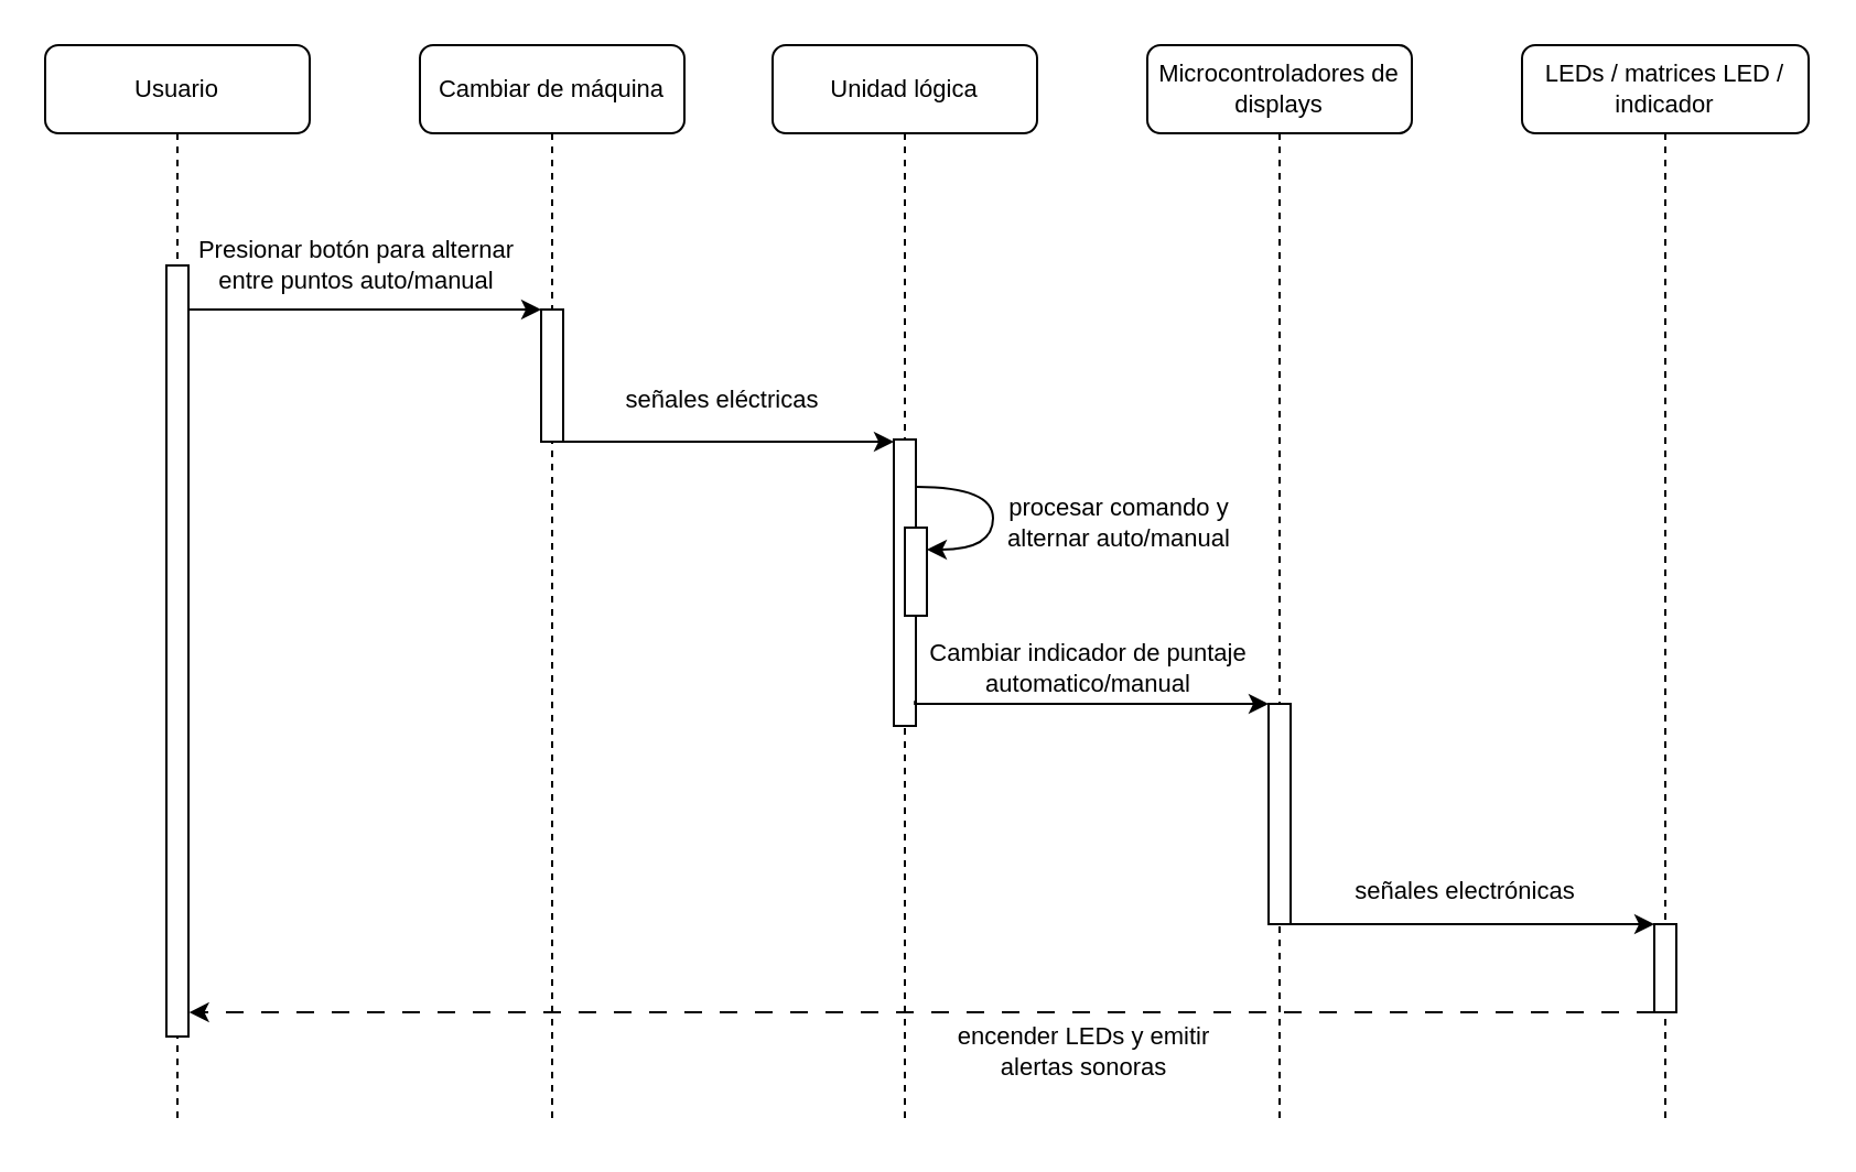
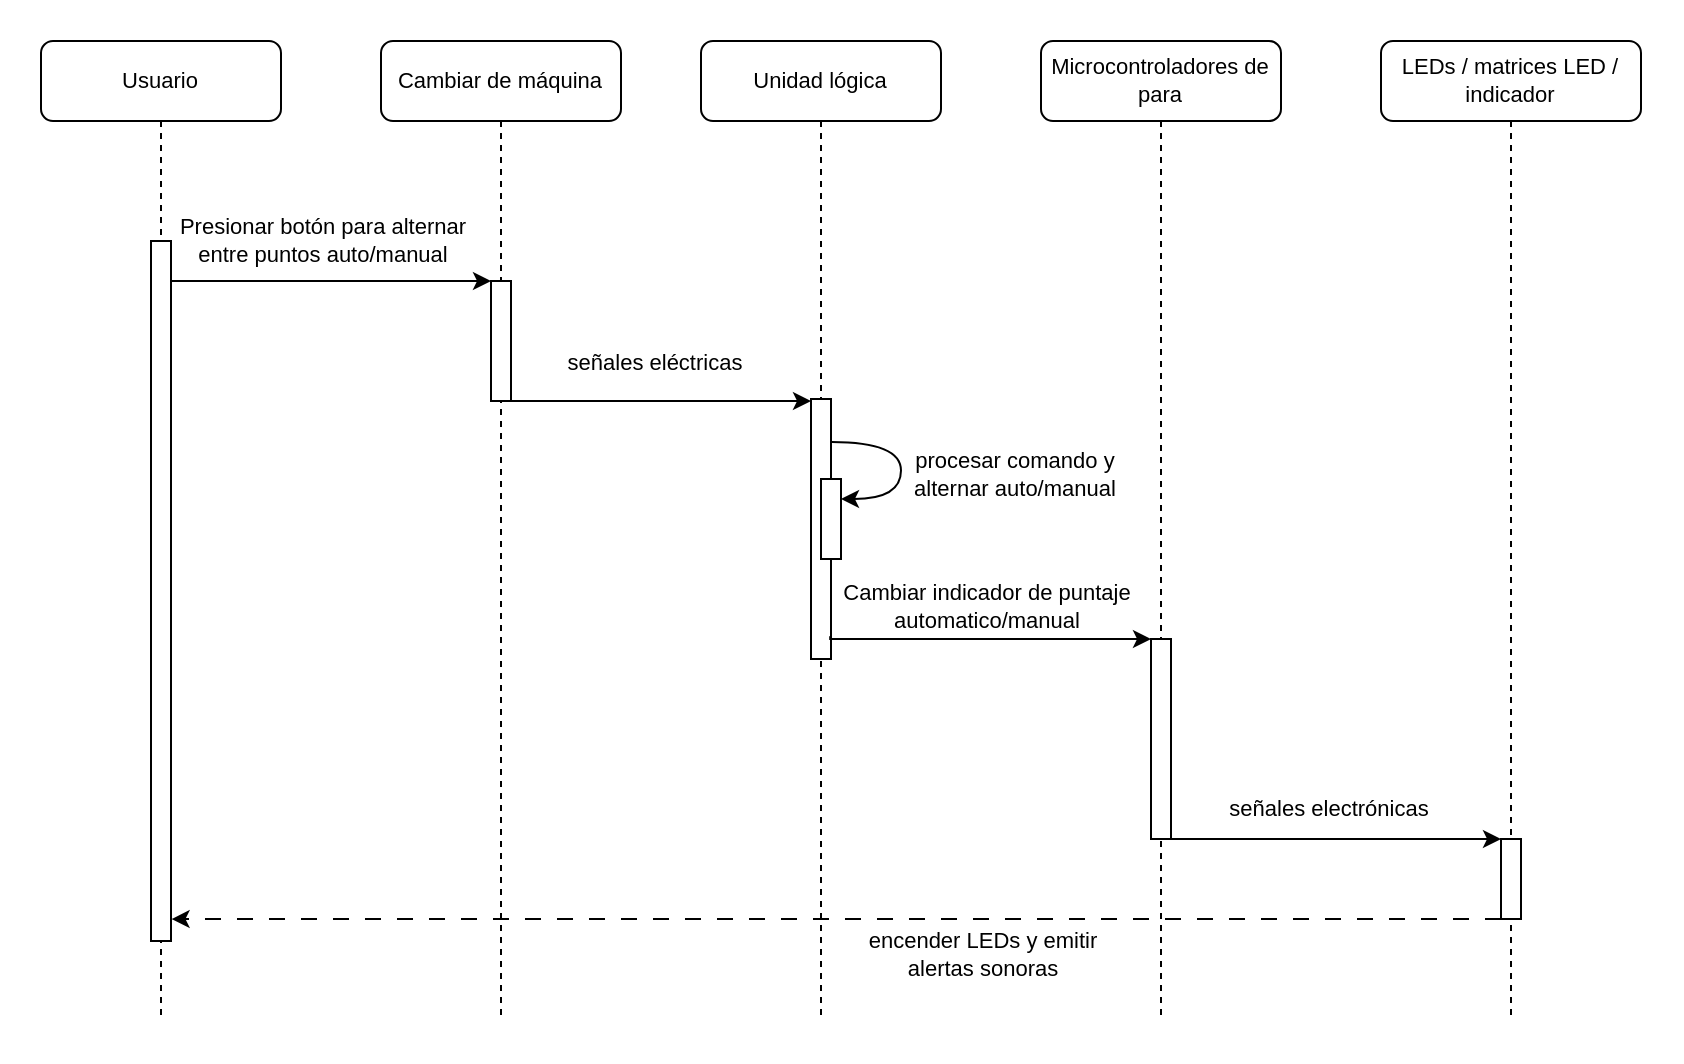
- <mxCell id="9" value="Microcontroladores de displays" style="shape=umlLifeline;perimeter=lifelinePerimeter;whiteSpace=wrap;html=1;container=1;collapsible=0;recursiveResize=0;outlineConnect=0;rounded=1;shadow=0;comic=0;labelBackgroundColor=none;strokeWidth=1;fontFamily=Helvetica;fontSize=11;align=center;size=40;" parent="1" vertex="1"><mxGeometry x="520" y="20" width="120" height="490" as="geometry" /></mxCell>
+ <mxCell id="9" value="Microcontroladores de para" style="shape=umlLifeline;perimeter=lifelinePerimeter;whiteSpace=wrap;html=1;container=1;collapsible=0;recursiveResize=0;outlineConnect=0;rounded=1;shadow=0;comic=0;labelBackgroundColor=none;strokeWidth=1;fontFamily=Helvetica;fontSize=11;align=center;size=40;" parent="1" vertex="1"><mxGeometry x="520" y="20" width="120" height="490" as="geometry" /></mxCell>
